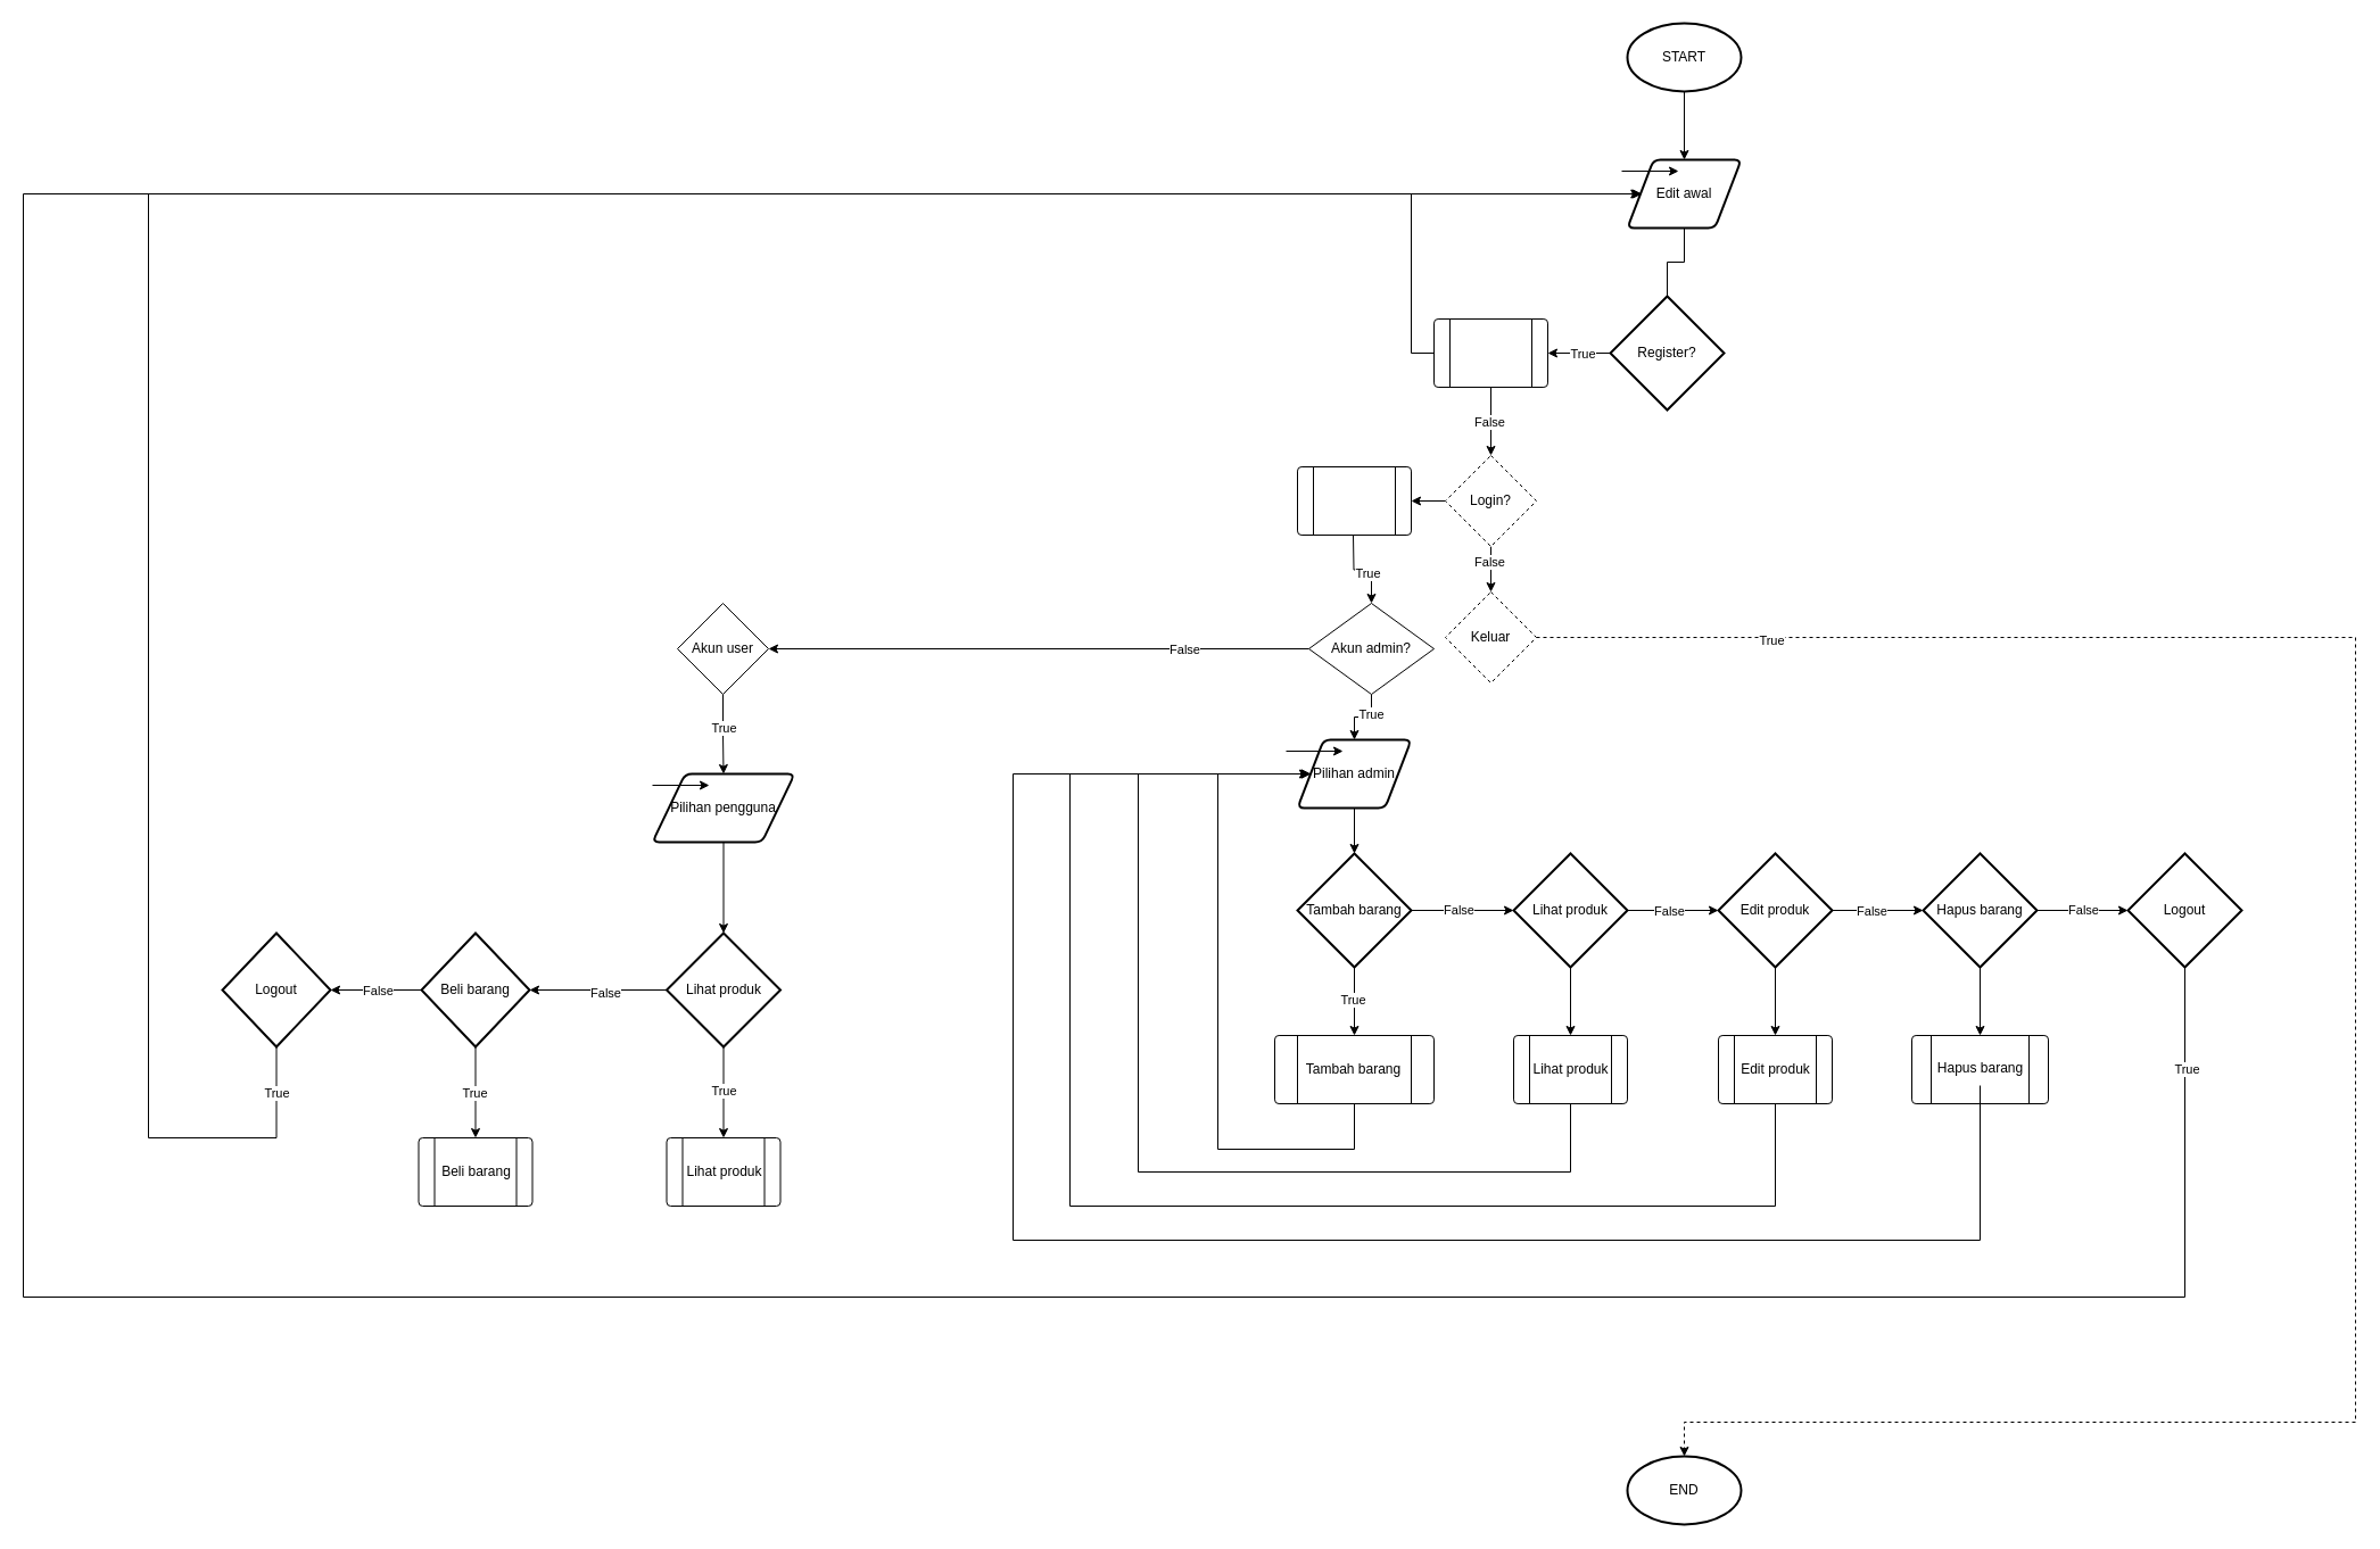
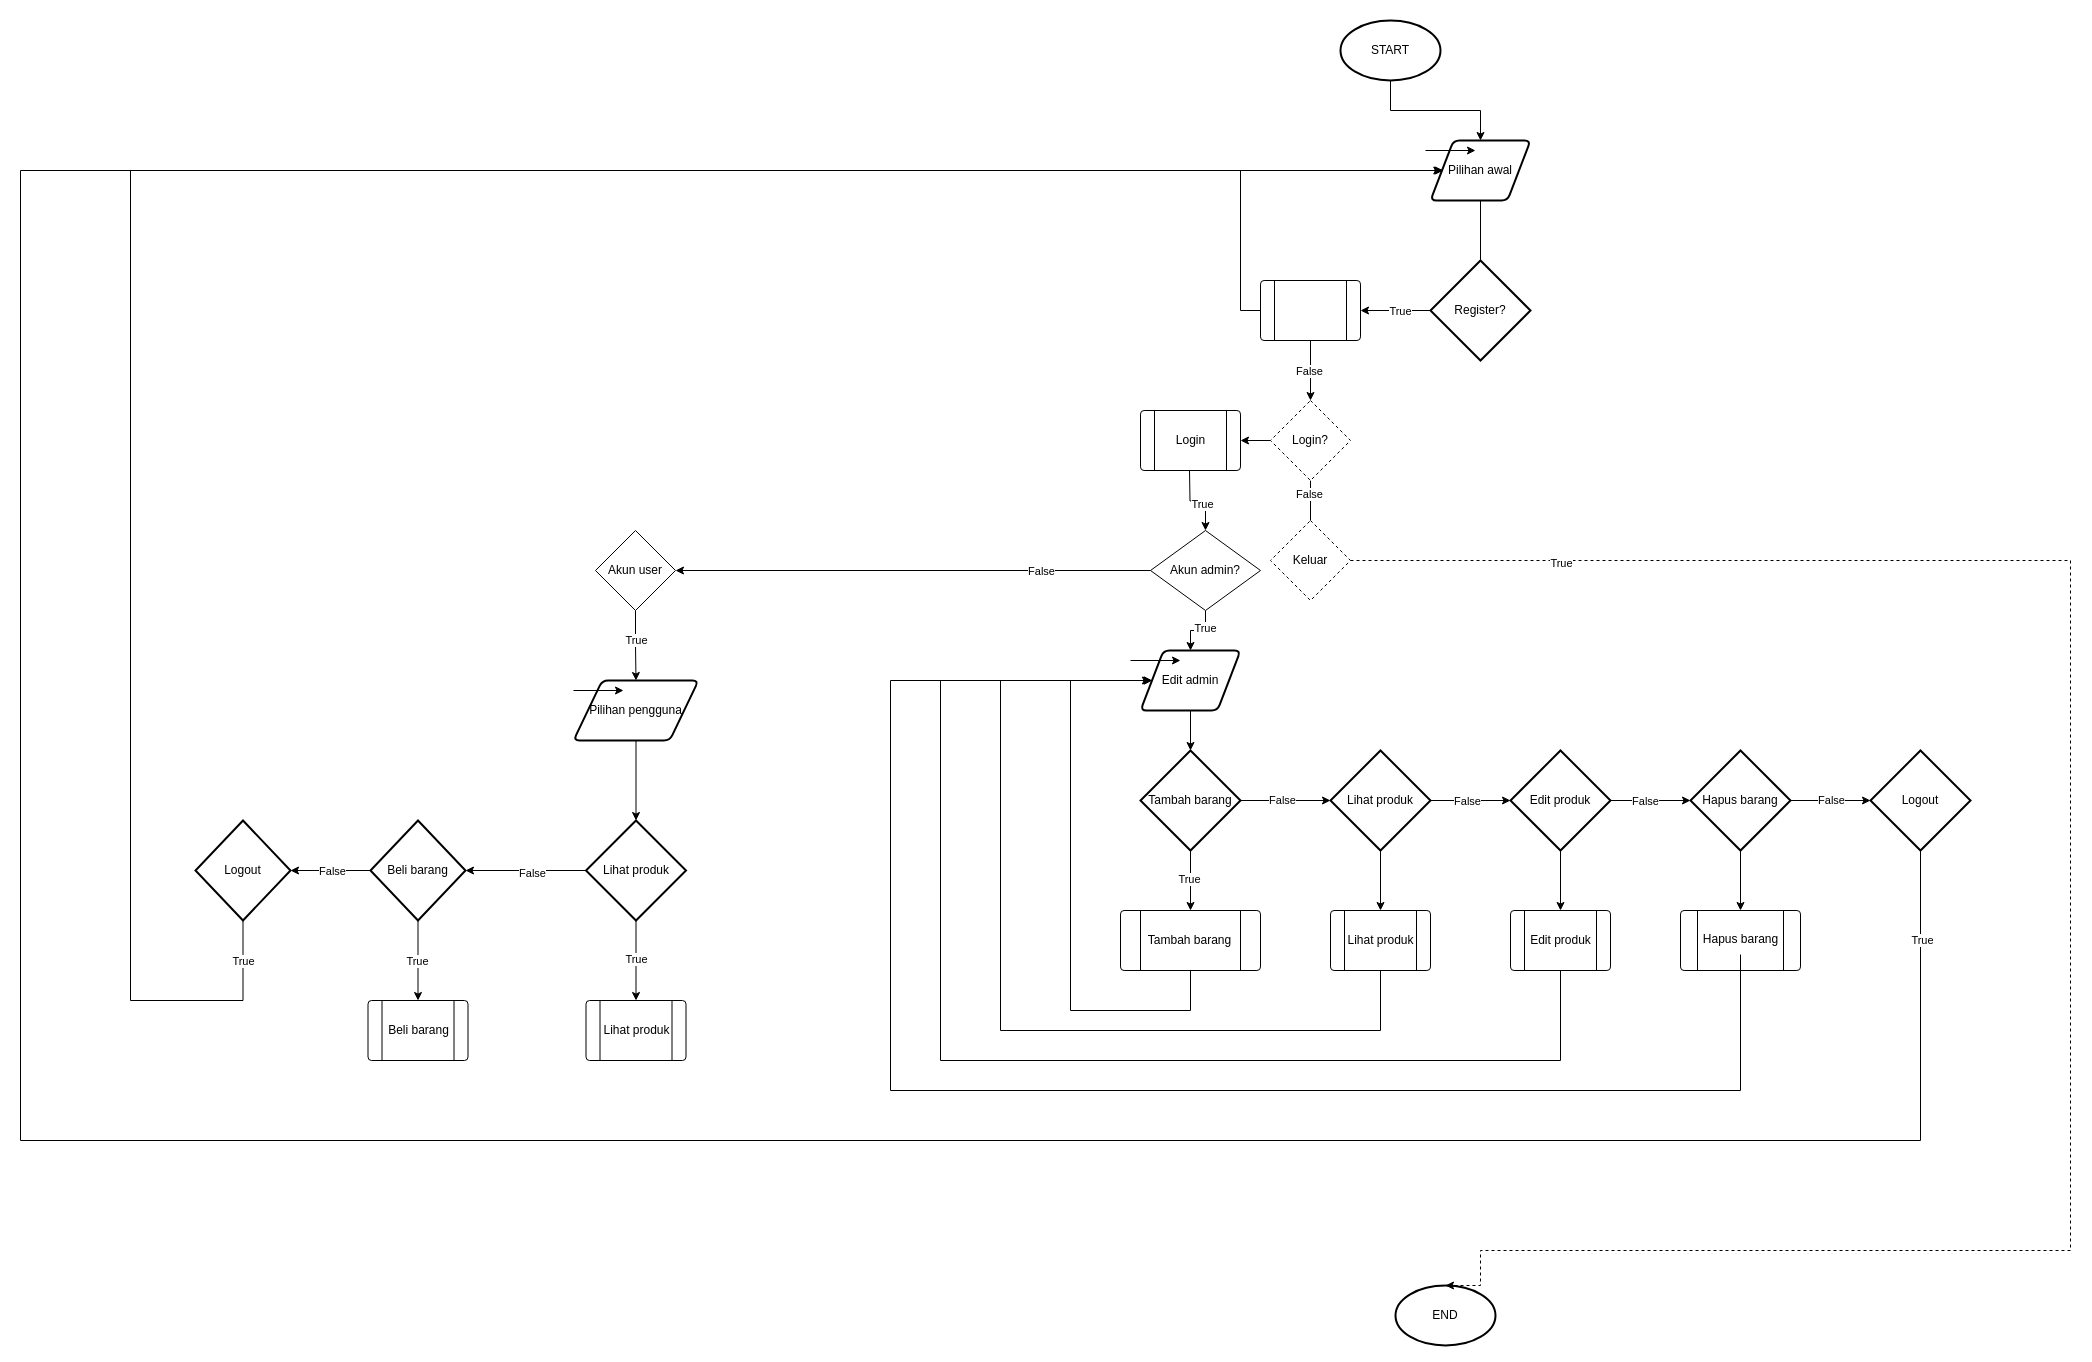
- <mxCell id="3" value="START" style="strokeWidth=2;html=1;shape=mxgraph.flowchart.start_1;whiteSpace=wrap;" parent="1" vertex="1"><mxGeometry x="1430" y="20" width="100" height="60" as="geometry" /></mxCell>
+ <mxCell id="3" value="START" style="strokeWidth=2;html=1;shape=mxgraph.flowchart.start_1;whiteSpace=wrap;" parent="1" vertex="1"><mxGeometry x="1340" y="20" width="100" height="60" as="geometry" /></mxCell>
- <mxCell id="5" value="Edit awal" style="shape=parallelogram;html=1;strokeWidth=2;perimeter=parallelogramPerimeter;whiteSpace=wrap;rounded=1;arcSize=12;size=0.23;" parent="1" vertex="1"><mxGeometry x="1430" y="140" width="100" height="60" as="geometry" /></mxCell>
+ <mxCell id="5" value="Pilihan awal" style="shape=parallelogram;html=1;strokeWidth=2;perimeter=parallelogramPerimeter;whiteSpace=wrap;rounded=1;arcSize=12;size=0.23;" parent="1" vertex="1"><mxGeometry x="1430" y="140" width="100" height="60" as="geometry" /></mxCell>
- <mxCell id="8" value="Register?" style="strokeWidth=2;html=1;shape=mxgraph.flowchart.decision;whiteSpace=wrap;" parent="1" vertex="1"><mxGeometry x="1415" y="260" width="100" height="100" as="geometry" /></mxCell>
+ <mxCell id="8" value="Register?" style="strokeWidth=2;html=1;shape=mxgraph.flowchart.decision;whiteSpace=wrap;" parent="1" vertex="1"><mxGeometry x="1430" y="260" width="100" height="100" as="geometry" /></mxCell>
+ <mxCell id="20" value="Login" style="text;html=1;align=center;verticalAlign=middle;resizable=0;points=[];autosize=1;strokeColor=none;fillColor=none;" parent="1" vertex="1"><mxGeometry x="1165" y="425" width="50" height="30" as="geometry" /></mxCell>
- <mxCell id="14" value="" style="edgeStyle=orthogonalEdgeStyle;rounded=0;orthogonalLoop=1;jettySize=auto;html=1;" parent="1" source="16" target="21" edge="1"><mxGeometry relative="1" as="geometry" /></mxCell>
+ <mxCell id="14" value="" style="edgeStyle=orthogonalEdgeStyle;rounded=0;orthogonalLoop=1;jettySize=auto;html=1;endArrow=none;" parent="1" source="16" target="21" edge="1"><mxGeometry relative="1" as="geometry" /></mxCell>
- <mxCell id="28" value="Pilihan admin" style="shape=parallelogram;html=1;strokeWidth=2;perimeter=parallelogramPerimeter;whiteSpace=wrap;rounded=1;arcSize=12;size=0.23;" parent="1" vertex="1"><mxGeometry x="1140" y="650" width="100" height="60" as="geometry" /></mxCell>
+ <mxCell id="28" value="Edit admin" style="shape=parallelogram;html=1;strokeWidth=2;perimeter=parallelogramPerimeter;whiteSpace=wrap;rounded=1;arcSize=12;size=0.23;" parent="1" vertex="1"><mxGeometry x="1140" y="650" width="100" height="60" as="geometry" /></mxCell>
- <mxCell id="85" value="END" style="strokeWidth=2;html=1;shape=mxgraph.flowchart.start_1;whiteSpace=wrap;" parent="1" vertex="1"><mxGeometry x="1430" y="1280" width="100" height="60" as="geometry" /></mxCell>
+ <mxCell id="85" value="END" style="strokeWidth=2;html=1;shape=mxgraph.flowchart.start_1;whiteSpace=wrap;" parent="1" vertex="1"><mxGeometry x="1395" y="1285" width="100" height="60" as="geometry" /></mxCell>
